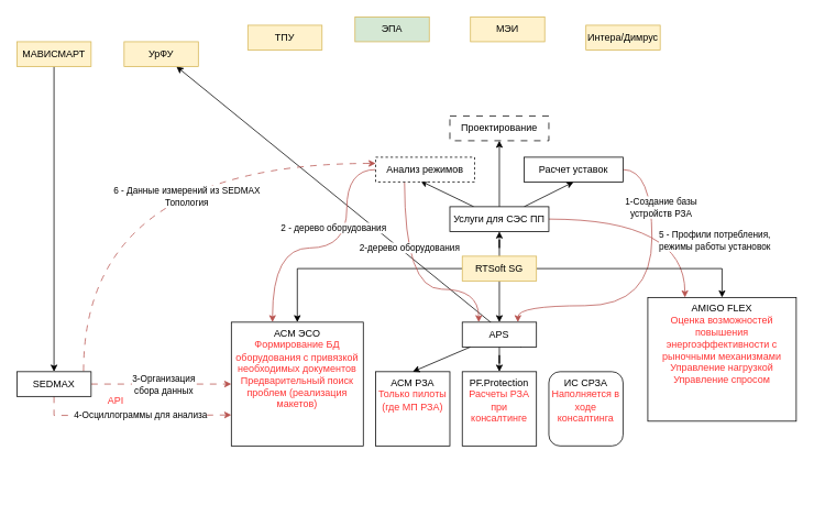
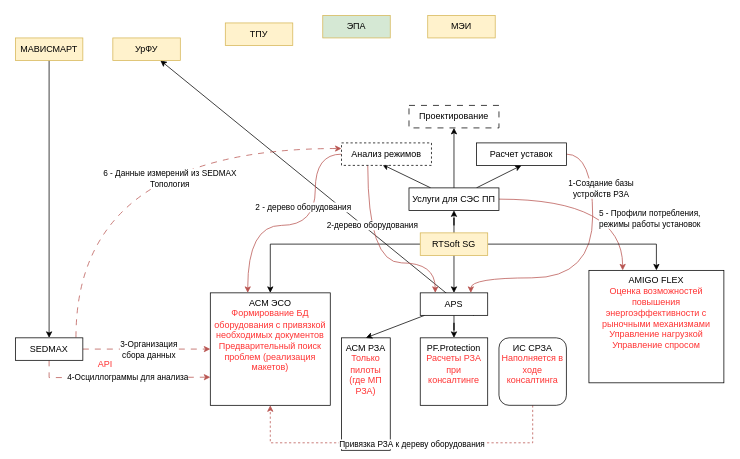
- <mxCell id="47" value="Интера/Димрус" style="rounded=0;whiteSpace=wrap;html=1;fillColor=#fff2cc;strokeColor=#d6b656;" vertex="1" parent="1"><mxGeometry x="710" y="30" width="90" height="30" as="geometry" /></mxCell>
- <mxCell id="2" value="АСМ РЗА&lt;br&gt;&lt;font color=&quot;#ff3333&quot;&gt;Только пилоты (где МП РЗА)&lt;/font&gt;" style="rounded=0;whiteSpace=wrap;html=1;verticalAlign=top;" parent="1" vertex="1"><mxGeometry x="455" y="450" width="90" height="90" as="geometry" /></mxCell>
+ <mxCell id="2" value="АСМ РЗА&lt;br&gt;&lt;font color=&quot;#ff3333&quot;&gt;Только пилоты (где МП РЗА)&lt;/font&gt;" style="rounded=0;whiteSpace=wrap;html=1;verticalAlign=top;" parent="1" vertex="1"><mxGeometry x="455" y="450" width="65" height="150" as="geometry" /></mxCell>
+ <mxCell id="6" style="edgeStyle=orthogonalEdgeStyle;rounded=0;orthogonalLoop=1;jettySize=auto;html=1;entryX=0.5;entryY=1;entryDx=0;entryDy=0;dashed=1;fillColor=#f8cecc;strokeColor=#b85450;" parent="1" source="8" target="15" edge="1"><mxGeometry relative="1" as="geometry"><Array as="points"><mxPoint x="710" y="590" /><mxPoint x="360" y="590" /></Array></mxGeometry></mxCell>
+ <mxCell id="7" value="Привязка РЗА к дереву оборудования" style="edgeLabel;html=1;align=center;verticalAlign=middle;resizable=0;points=[];" parent="6" vertex="1" connectable="0"><mxGeometry x="-0.06" y="1" relative="1" as="geometry"><mxPoint as="offset" /></mxGeometry></mxCell>
